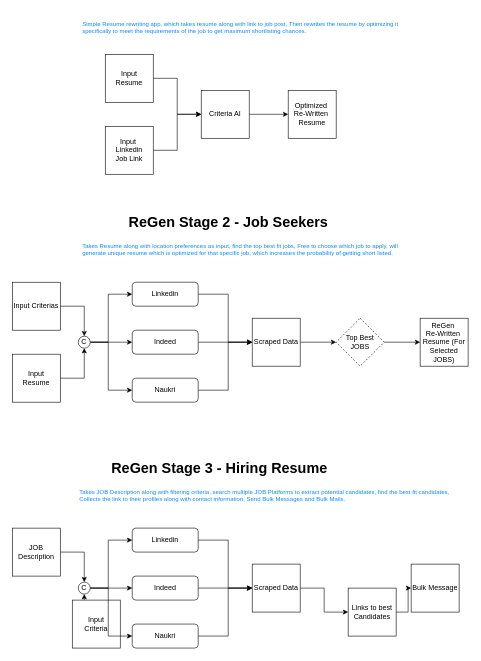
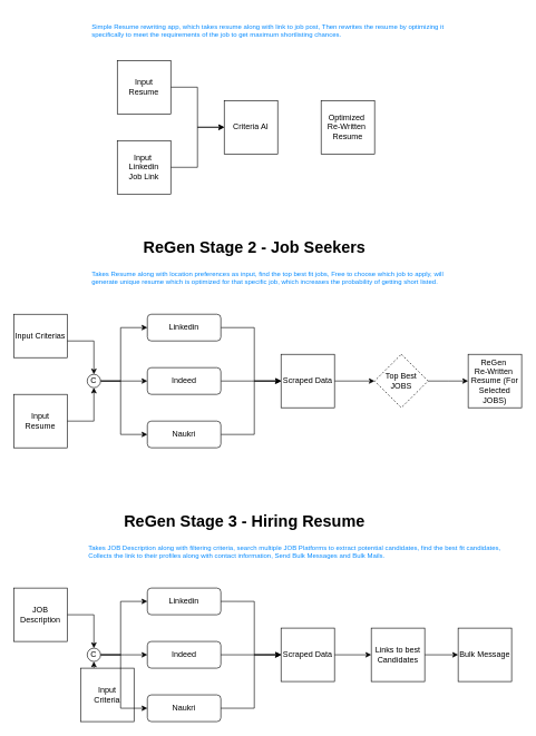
- <mxCell id="2" style="edgeStyle=orthogonalEdgeStyle;rounded=0;orthogonalLoop=1;jettySize=auto;html=1;" edge="1" parent="1" source="3" target="4"><mxGeometry relative="1" as="geometry" /></mxCell>
- <mxCell id="14" value="Input Criterias" style="whiteSpace=wrap;html=1;aspect=fixed;" vertex="1" parent="1"><mxGeometry x="20" y="470" width="80" height="80" as="geometry" /></mxCell>
+ <mxCell id="14" value="Input Criterias" style="whiteSpace=wrap;html=1;aspect=fixed;" vertex="1" parent="1"><mxGeometry x="20" y="470" width="80" height="65" as="geometry" /></mxCell>
- <mxCell id="49" value="Links to best Candidates" style="whiteSpace=wrap;html=1;aspect=fixed;" vertex="1" parent="1"><mxGeometry x="580" y="980" width="80" height="80" as="geometry" /></mxCell>
+ <mxCell id="49" value="Links to best Candidates" style="whiteSpace=wrap;html=1;aspect=fixed;" vertex="1" parent="1"><mxGeometry x="555" y="940" width="80" height="80" as="geometry" /></mxCell>
